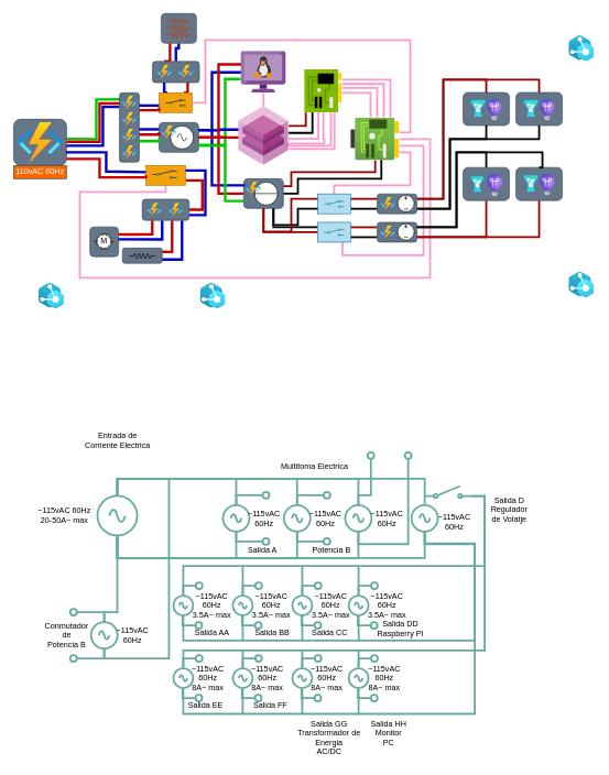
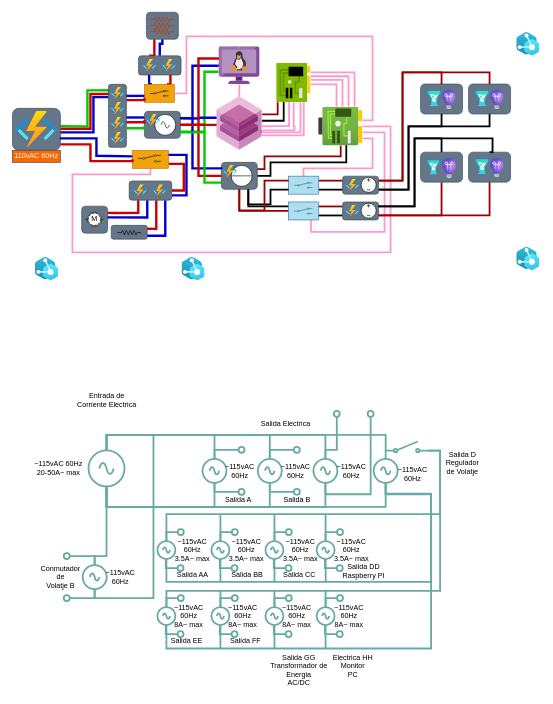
- <mxCell id="229" value="Multitoma Electrica" style="text;html=1;align=center;verticalAlign=middle;resizable=0;points=[];autosize=1;strokeColor=none;fillColor=none;" vertex="1" parent="1"><mxGeometry x="416.55" y="692" width="116" height="26" as="geometry" /></mxCell>
+ <mxCell id="229" value="Salida Electrica" style="text;html=1;align=center;verticalAlign=middle;resizable=0;points=[];autosize=1;strokeColor=none;fillColor=none;" vertex="1" parent="1"><mxGeometry x="416.55" y="692" width="116" height="26" as="geometry" /></mxCell>
- <mxCell id="231" value="&lt;span style=&quot;color: rgb(0, 0, 0); font-family: Helvetica; font-size: 12px; font-style: normal; font-variant-ligatures: normal; font-variant-caps: normal; font-weight: 400; letter-spacing: normal; orphans: 2; text-align: center; text-indent: 0px; text-transform: none; widows: 2; word-spacing: 0px; -webkit-text-stroke-width: 0px; background-color: rgb(251, 251, 251); text-decoration-thickness: initial; text-decoration-style: initial; text-decoration-color: initial; float: none; display: inline !important;&quot;&gt;Potencia B&lt;/span&gt;" style="text;whiteSpace=wrap;html=1;" vertex="1" parent="1"><mxGeometry x="470.17" y="819" width="70" height="36" as="geometry" /></mxCell>
+ <mxCell id="231" value="&lt;span style=&quot;color: rgb(0, 0, 0); font-family: Helvetica; font-size: 12px; font-style: normal; font-variant-ligatures: normal; font-variant-caps: normal; font-weight: 400; letter-spacing: normal; orphans: 2; text-align: center; text-indent: 0px; text-transform: none; widows: 2; word-spacing: 0px; -webkit-text-stroke-width: 0px; background-color: rgb(251, 251, 251); text-decoration-thickness: initial; text-decoration-style: initial; text-decoration-color: initial; float: none; display: inline !important;&quot;&gt;Salida B&lt;/span&gt;" style="text;whiteSpace=wrap;html=1;" vertex="1" parent="1"><mxGeometry x="470.17" y="819" width="70" height="36" as="geometry" /></mxCell>
- <mxCell id="233" value="Conmutador&lt;br&gt;de &lt;br&gt;Potencia B" style="text;html=1;align=center;verticalAlign=middle;resizable=0;points=[];autosize=1;strokeColor=none;fillColor=none;" vertex="1" parent="1"><mxGeometry x="58" y="933.5" width="83" height="55" as="geometry" /></mxCell>
+ <mxCell id="233" value="Conmutador&lt;br&gt;de &lt;br&gt;Volatje B" style="text;html=1;align=center;verticalAlign=middle;resizable=0;points=[];autosize=1;strokeColor=none;fillColor=none;" vertex="1" parent="1"><mxGeometry x="58" y="933.5" width="83" height="55" as="geometry" /></mxCell>
- <mxCell id="242" value="Salida HH&lt;br&gt;Monitor&lt;br&gt;PC" style="text;html=1;align=center;verticalAlign=middle;resizable=0;points=[];autosize=1;strokeColor=none;fillColor=none;" vertex="1" parent="1"><mxGeometry x="552.86" y="1081" width="69" height="55" as="geometry" /></mxCell>
+ <mxCell id="242" value="Electrica HH&lt;br&gt;Monitor&lt;br&gt;PC" style="text;html=1;align=center;verticalAlign=middle;resizable=0;points=[];autosize=1;strokeColor=none;fillColor=none;" vertex="1" parent="1"><mxGeometry x="552.86" y="1081" width="69" height="55" as="geometry" /></mxCell>
